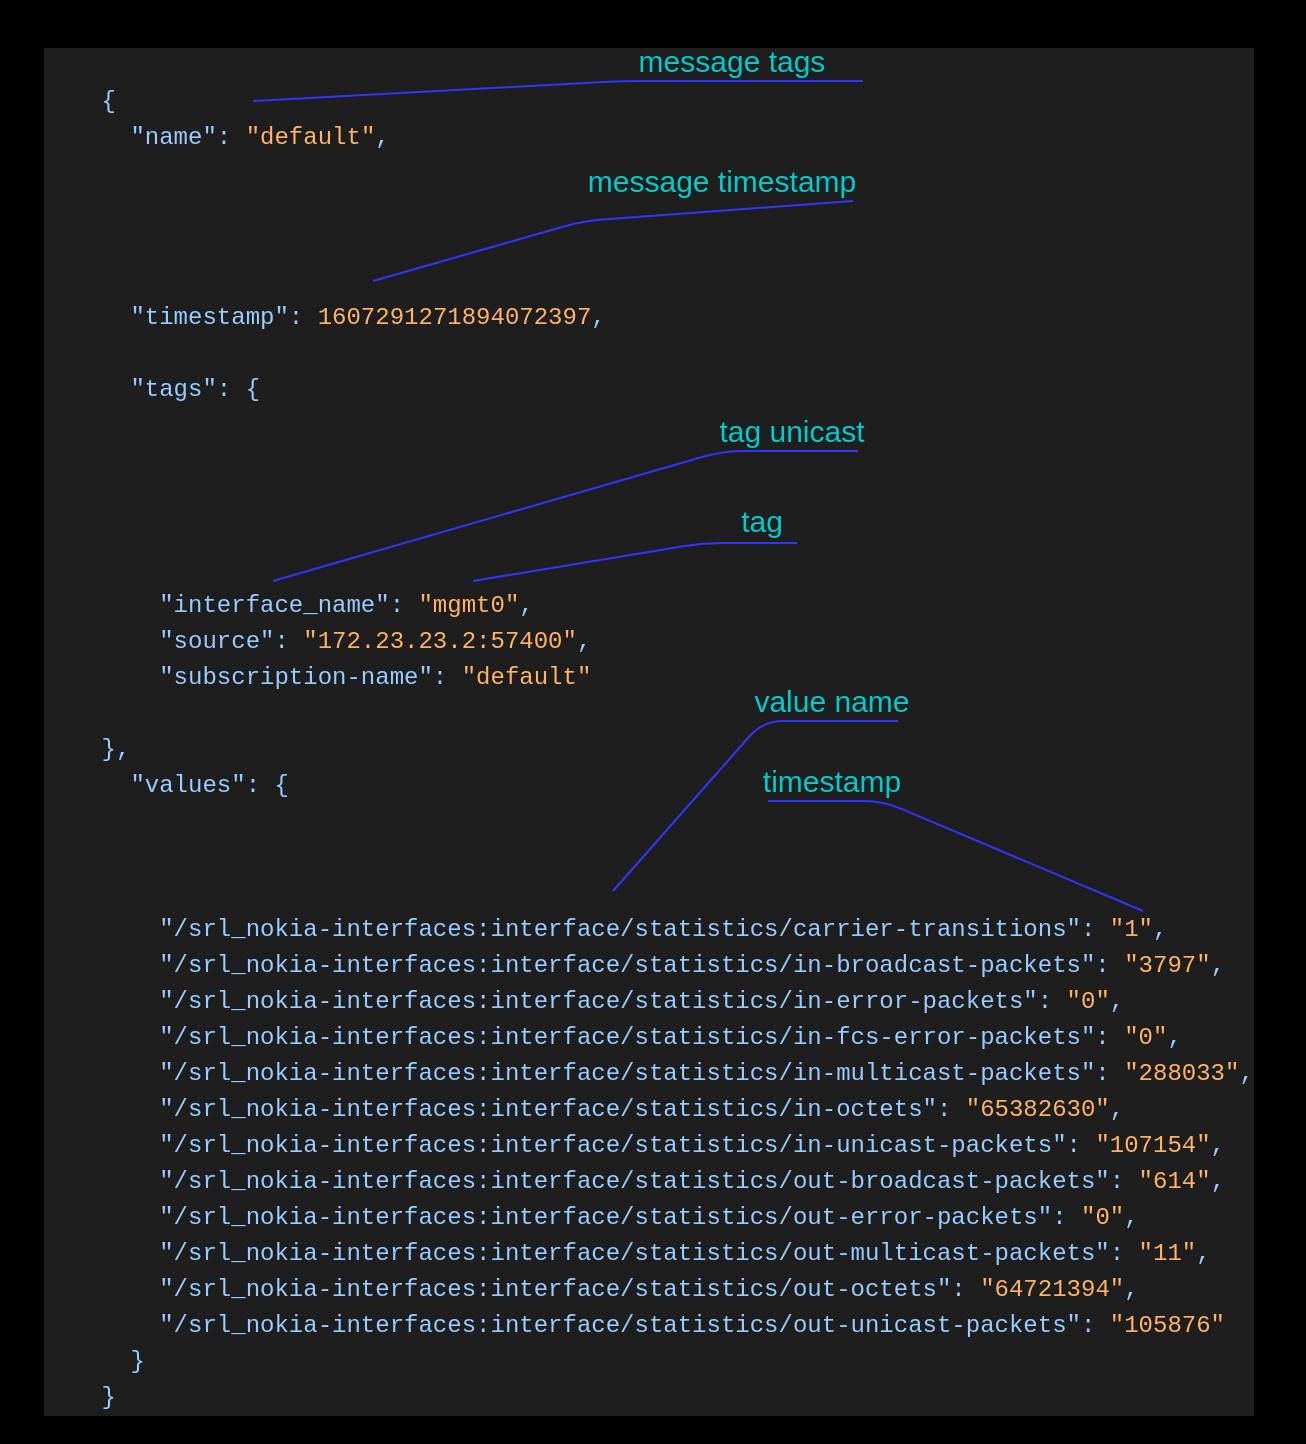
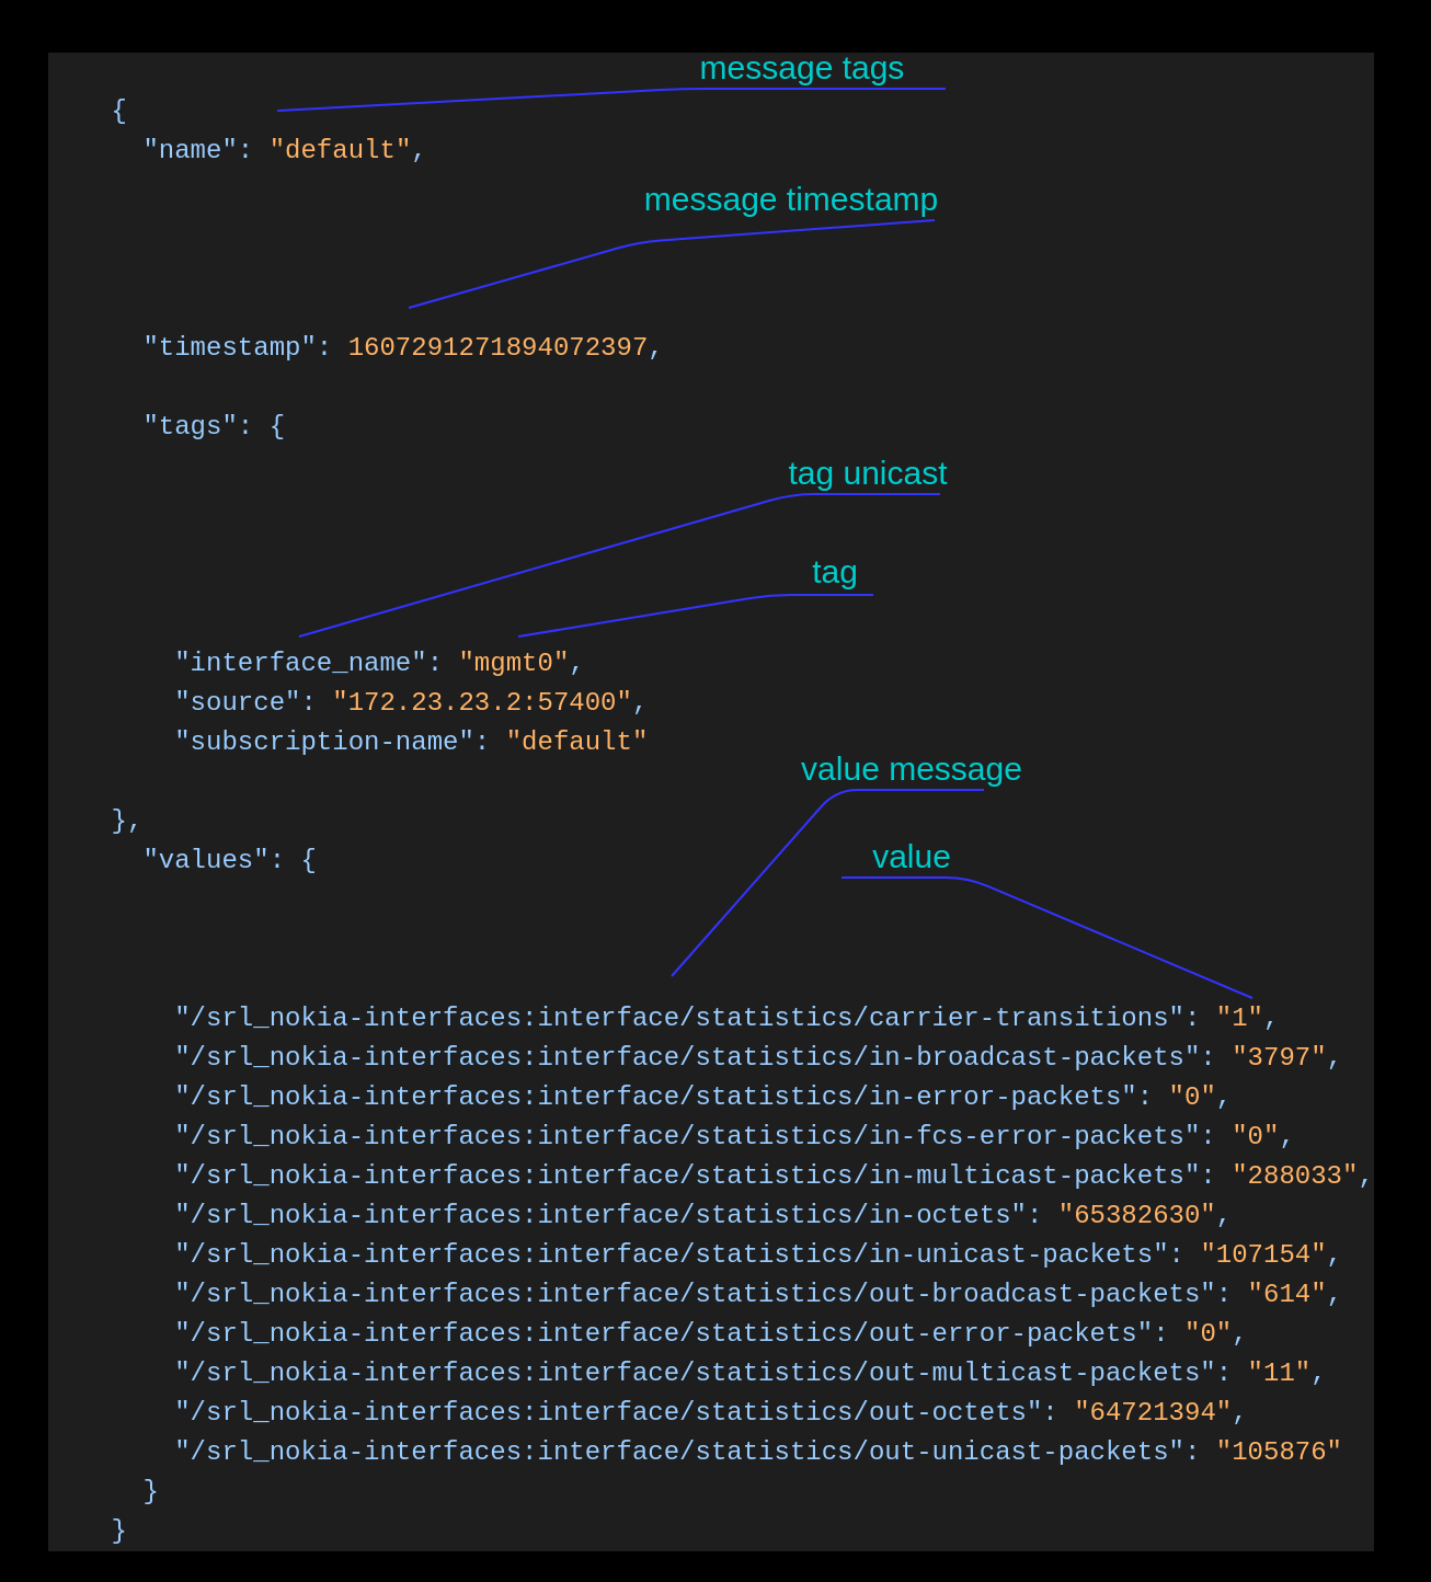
- <mxCell id="7" value="&lt;font style=&quot;font-size: 15px&quot; color=&quot;#00cccc&quot;&gt;value name&lt;/font&gt;" style="text;html=1;strokeColor=none;fillColor=none;align=center;verticalAlign=middle;whiteSpace=wrap;rounded=0;" vertex="1" parent="1"><mxGeometry x="351" y="340" width="130" height="20" as="geometry" /></mxCell>
+ <mxCell id="7" value="&lt;font style=&quot;font-size: 15px&quot; color=&quot;#00cccc&quot;&gt;value message&lt;/font&gt;" style="text;html=1;strokeColor=none;fillColor=none;align=center;verticalAlign=middle;whiteSpace=wrap;rounded=0;" vertex="1" parent="1"><mxGeometry x="351" y="340" width="130" height="20" as="geometry" /></mxCell>
- <mxCell id="8" value="&lt;span style=&quot;font-size: 15px&quot;&gt;&lt;font color=&quot;#00cccc&quot;&gt;timestamp&lt;/font&gt;&lt;/span&gt;" style="text;html=1;strokeColor=none;fillColor=none;align=center;verticalAlign=middle;whiteSpace=wrap;rounded=0;" vertex="1" parent="1"><mxGeometry x="351" y="380" width="130" height="20" as="geometry" /></mxCell>
+ <mxCell id="8" value="&lt;span style=&quot;font-size: 15px&quot;&gt;&lt;font color=&quot;#00cccc&quot;&gt;value&lt;/font&gt;&lt;/span&gt;" style="text;html=1;strokeColor=none;fillColor=none;align=center;verticalAlign=middle;whiteSpace=wrap;rounded=0;" vertex="1" parent="1"><mxGeometry x="351" y="380" width="130" height="20" as="geometry" /></mxCell>
